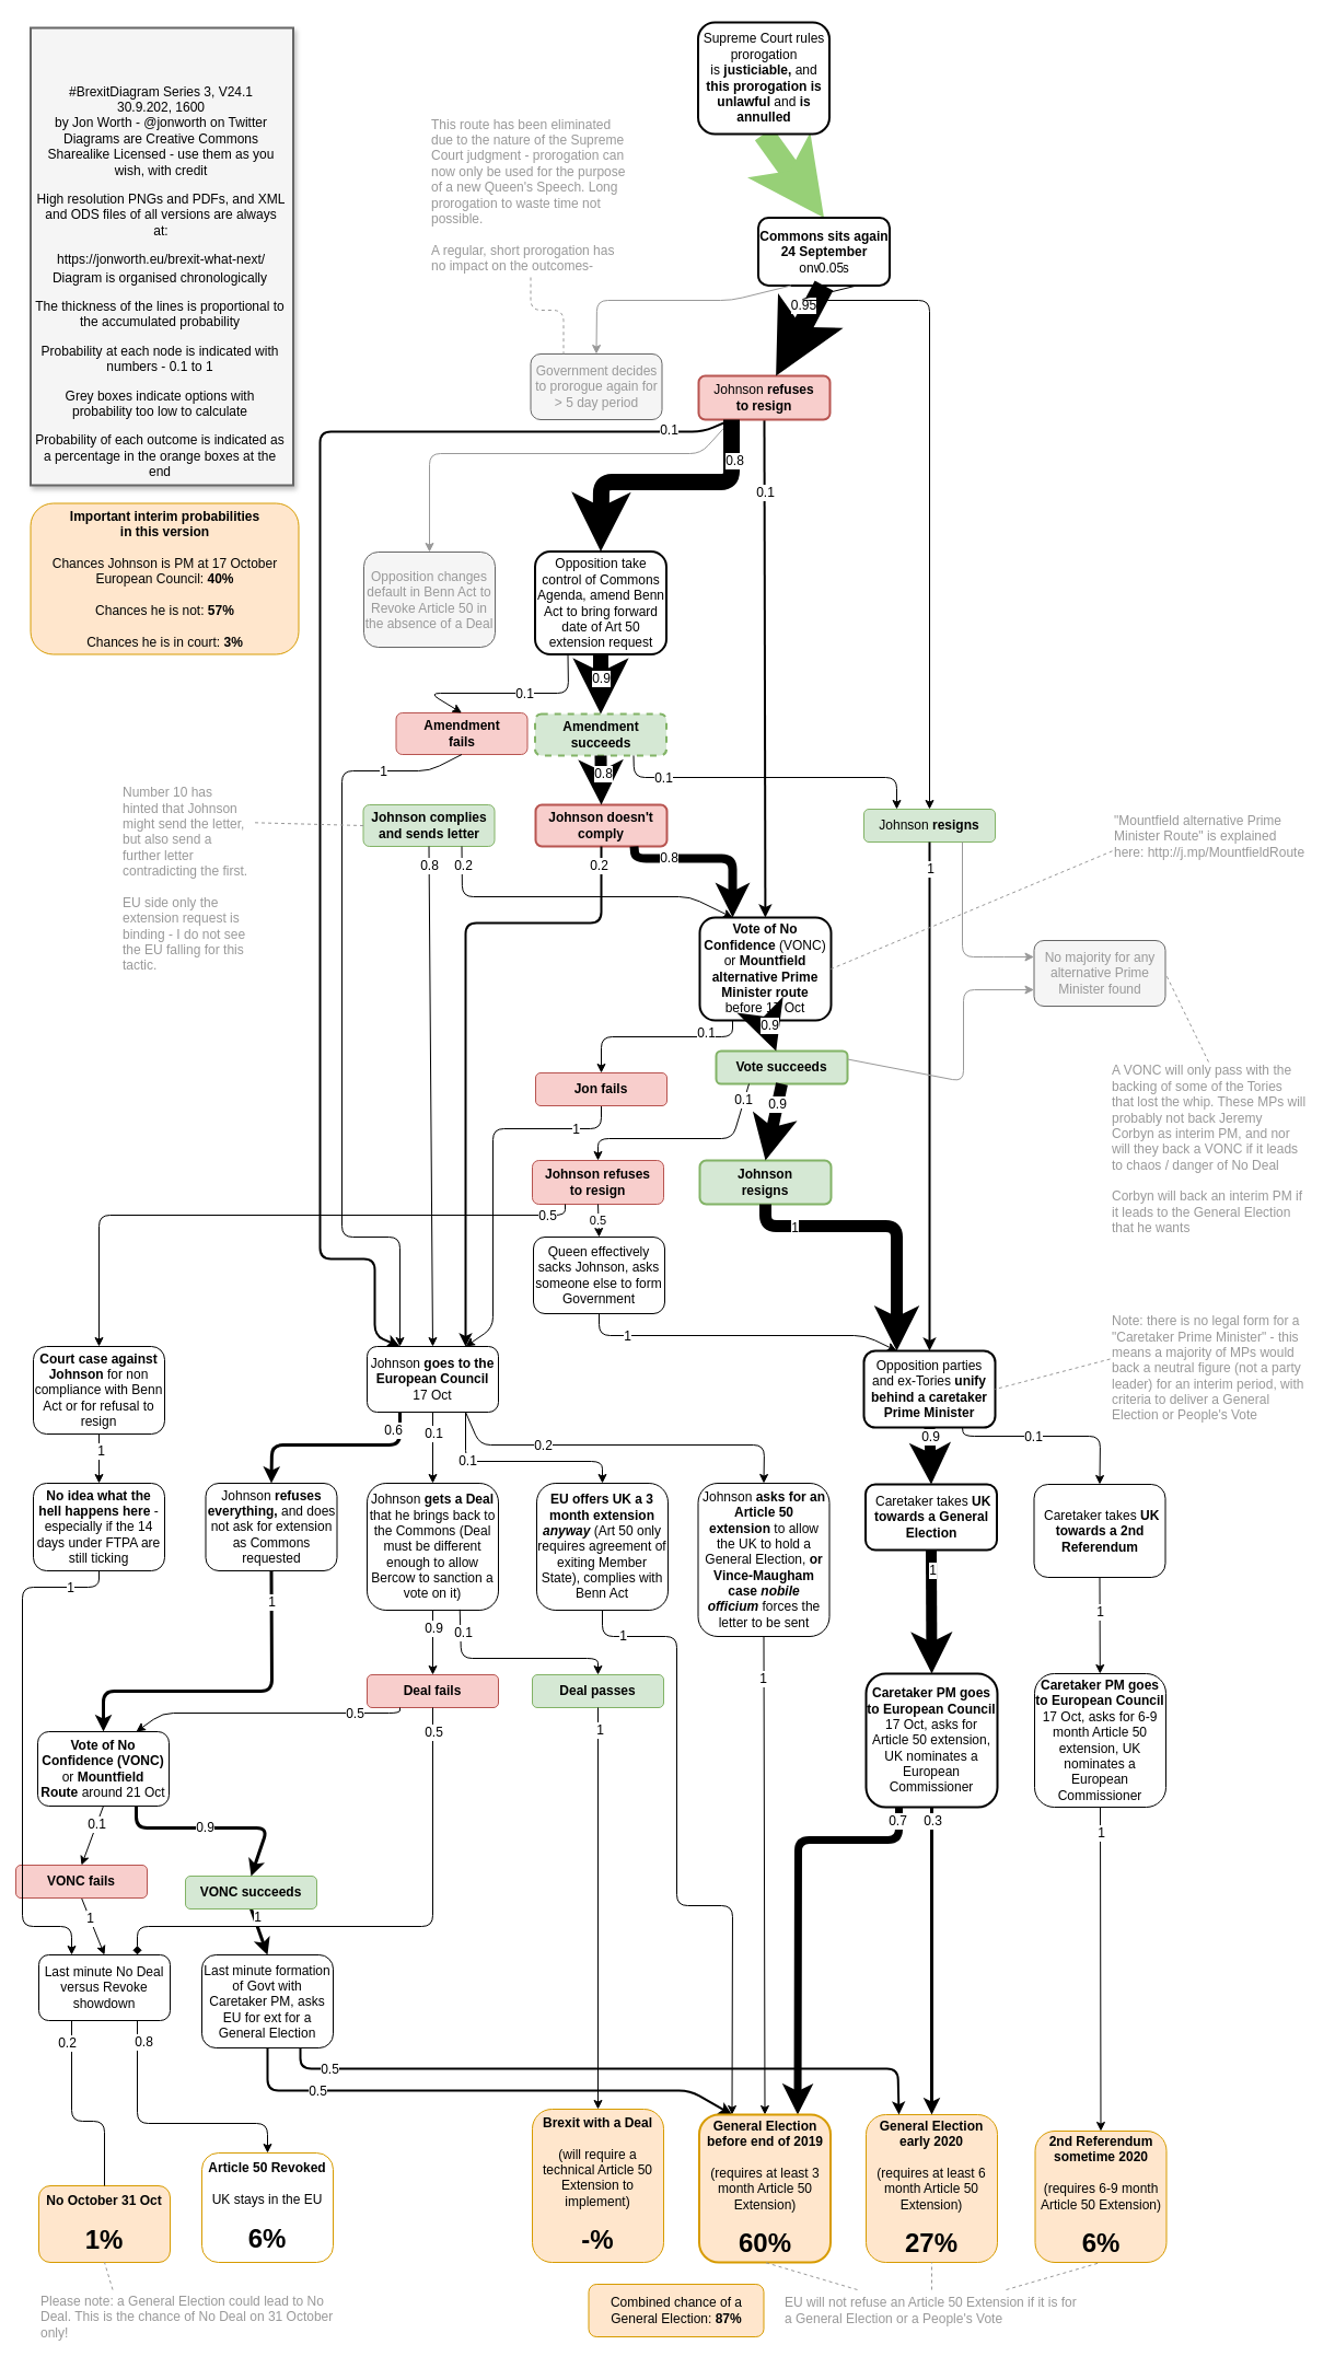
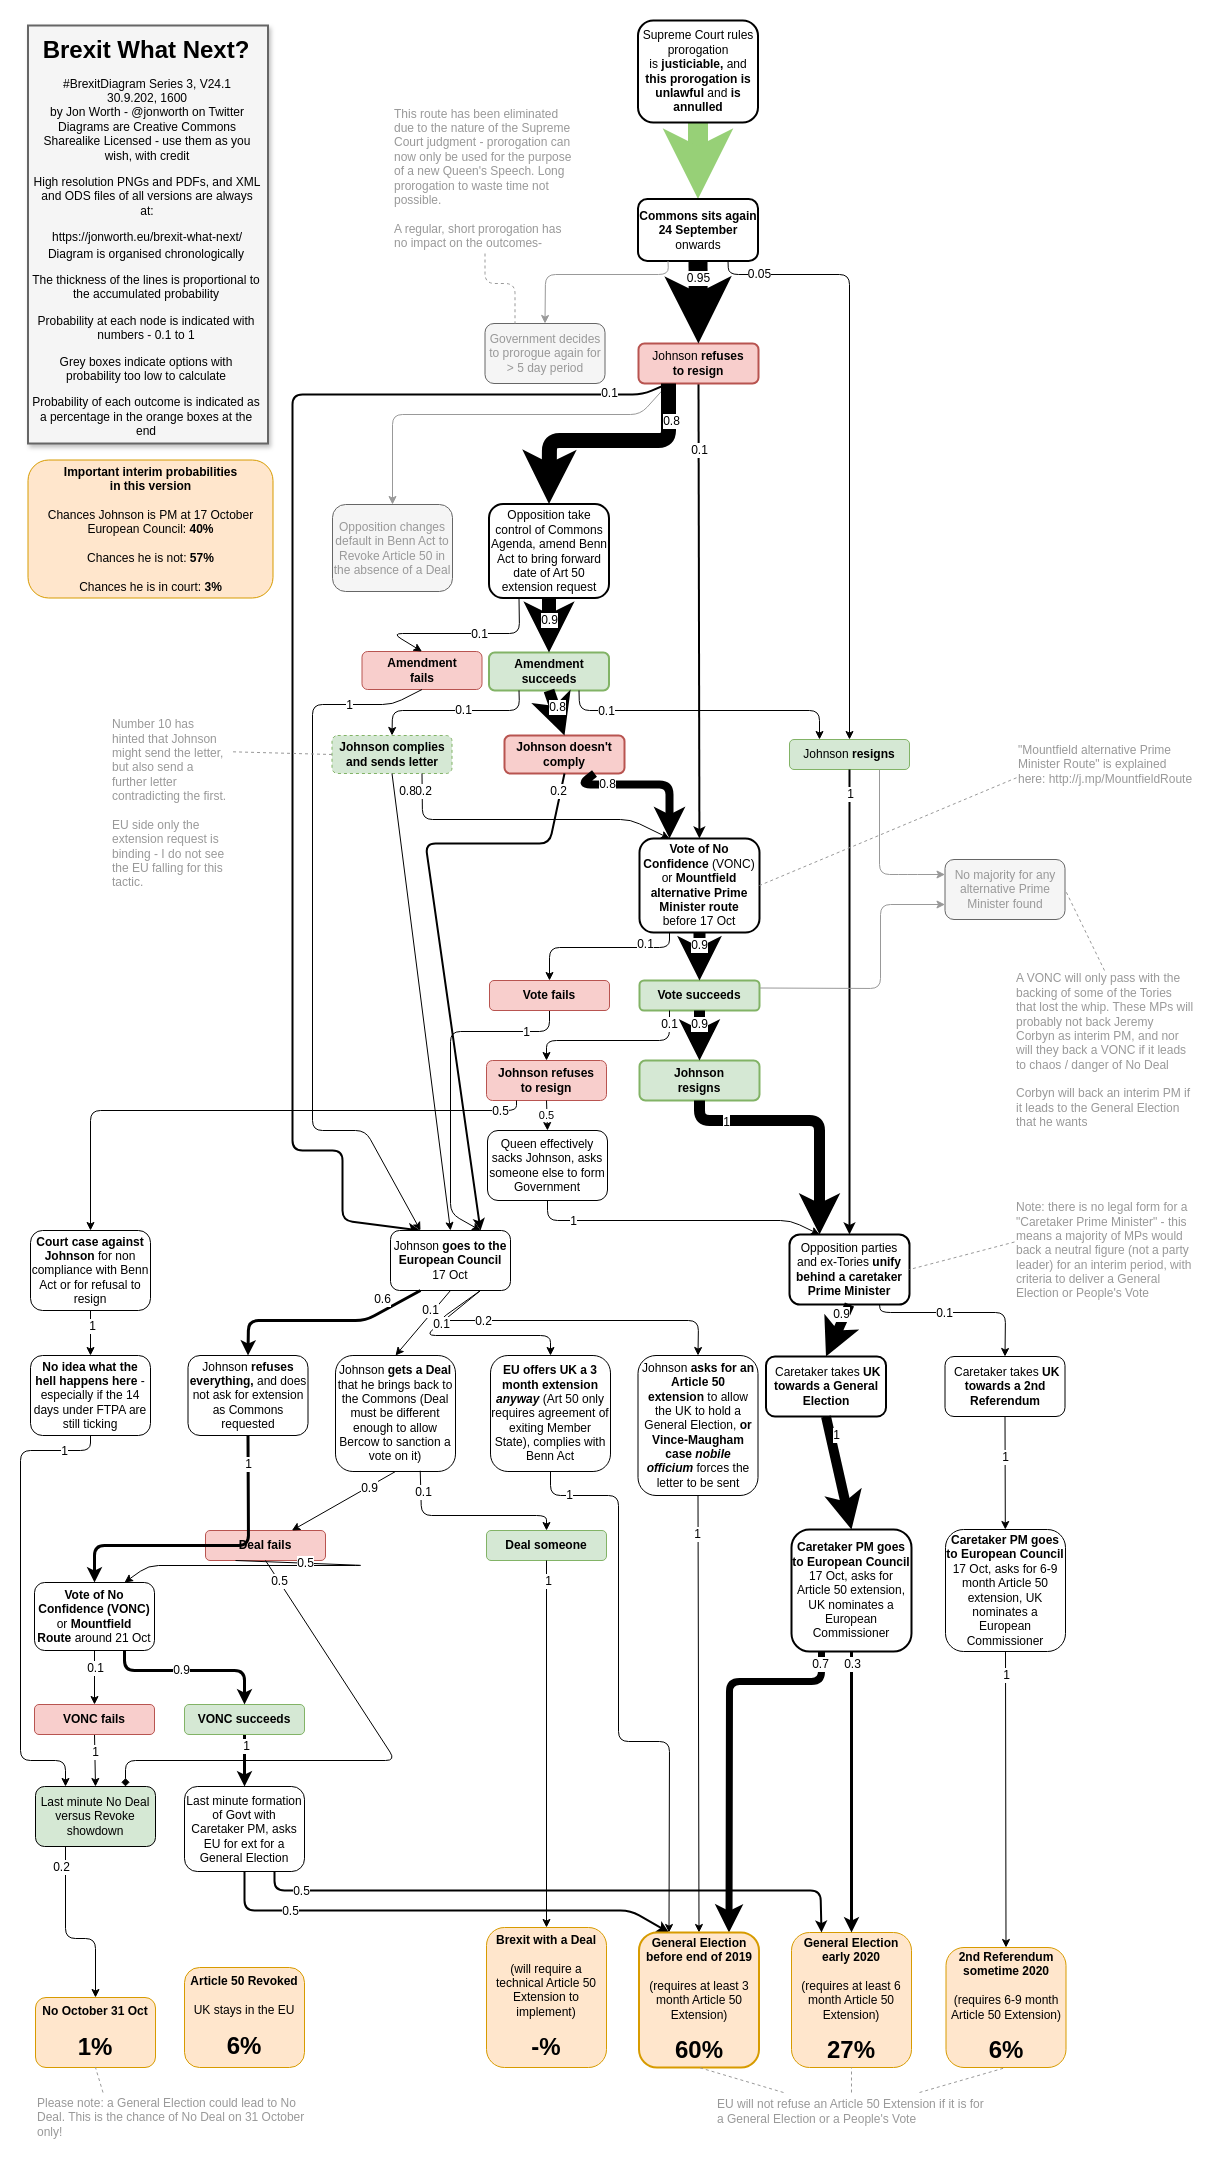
+ <mxCell id="74" value="Brexit What Next?" style="text;html=1;strokeColor=none;fillColor=none;align=center;verticalAlign=middle;whiteSpace=wrap;rounded=0;shadow=1;labelBackgroundColor=none;fontSize=24;fontColor=#000000;fontStyle=1" parent="1" vertex="1"><mxGeometry x="30.5" y="39.5" width="230" height="20" as="geometry" /></mxCell>
- <mxCell id="11" value="&lt;b style=&quot;font-size: 12px&quot;&gt;Commons sits again 24 September&lt;/b&gt; onwards" style="rounded=1;whiteSpace=wrap;html=1;fontSize=12;strokeWidth=2;" parent="1" vertex="1"><mxGeometry x="692.5" y="198.5" width="120" height="62" as="geometry" /></mxCell>
+ <mxCell id="11" value="&lt;b style=&quot;font-size: 12px&quot;&gt;Commons sits again 24 September&lt;/b&gt; onwards" style="rounded=1;whiteSpace=wrap;html=1;fontSize=12;strokeWidth=2;" parent="1" vertex="1"><mxGeometry x="637.5" y="198.5" width="120" height="62" as="geometry" /></mxCell>
- <mxCell id="124" value="&lt;b style=&quot;font-size: 12px&quot;&gt;Amendment succeeds&lt;/b&gt;" style="rounded=1;whiteSpace=wrap;html=1;fillColor=#d5e8d4;strokeColor=#82b366;fontSize=12;strokeWidth=2;dashed=1;" parent="1" vertex="1"><mxGeometry x="488.5" y="652" width="120" height="38" as="geometry" /></mxCell>
+ <mxCell id="124" value="&lt;b style=&quot;font-size: 12px&quot;&gt;Amendment succeeds&lt;/b&gt;" style="rounded=1;whiteSpace=wrap;html=1;fillColor=#d5e8d4;strokeColor=#82b366;fontSize=12;strokeWidth=2;" parent="1" vertex="1"><mxGeometry x="488.5" y="652" width="120" height="38" as="geometry" /></mxCell>
+ <mxCell id="135" value="" style="endArrow=classic;html=1;exitX=0.25;exitY=1;exitDx=0;exitDy=0;entryX=0.5;entryY=0;entryDx=0;entryDy=0;strokeWidth=1;" parent="1" source="124" target="131" edge="1"><mxGeometry width="50" height="50" relative="1" as="geometry"><mxPoint x="452" y="889" as="sourcePoint" /><mxPoint x="502" y="839" as="targetPoint" /><Array as="points"><mxPoint x="519" y="710" /><mxPoint x="392" y="710" /></Array></mxGeometry></mxCell>
+ <mxCell id="136" value="0.1" style="text;html=1;resizable=0;points=[];align=center;verticalAlign=middle;labelBackgroundColor=#ffffff;" parent="135" vertex="1" connectable="0"><mxGeometry x="-0.108" y="-1" relative="1" as="geometry"><mxPoint as="offset" /></mxGeometry></mxCell>
- <mxCell id="131" value="&lt;b style=&quot;font-size: 12px&quot;&gt;Johnson complies and sends letter&lt;/b&gt;" style="rounded=1;whiteSpace=wrap;html=1;fillColor=#d5e8d4;strokeColor=#82b366;fontSize=12;strokeWidth=1;" parent="1" vertex="1"><mxGeometry x="331.5" y="735" width="120" height="38" as="geometry" /></mxCell>
+ <mxCell id="131" value="&lt;b style=&quot;font-size: 12px&quot;&gt;Johnson complies and sends letter&lt;/b&gt;" style="rounded=1;whiteSpace=wrap;html=1;fillColor=#d5e8d4;strokeColor=#82b366;fontSize=12;strokeWidth=1;dashed=1;" parent="1" vertex="1"><mxGeometry x="331.5" y="735" width="120" height="38" as="geometry" /></mxCell>
- <mxCell id="132" value="&lt;b&gt;Johnson doesn't comply&lt;/b&gt;" style="rounded=1;whiteSpace=wrap;html=1;fillColor=#f8cecc;strokeColor=#b85450;fontSize=12;strokeWidth=2;" parent="1" vertex="1"><mxGeometry x="489" y="735" width="120" height="38" as="geometry" /></mxCell>
+ <mxCell id="132" value="&lt;b&gt;Johnson doesn't comply&lt;/b&gt;" style="rounded=1;whiteSpace=wrap;html=1;fillColor=#f8cecc;strokeColor=#b85450;fontSize=12;strokeWidth=2;" parent="1" vertex="1"><mxGeometry x="504" y="735" width="120" height="38" as="geometry" /></mxCell>
- <mxCell id="20" value="&lt;b style=&quot;font-size: 12px&quot;&gt;Vote succeeds&lt;/b&gt;" style="rounded=1;whiteSpace=wrap;html=1;fillColor=#d5e8d4;strokeColor=#82b366;fontSize=12;strokeWidth=2;" parent="1" vertex="1"><mxGeometry x="654" y="960" width="120" height="30" as="geometry" /></mxCell>
+ <mxCell id="20" value="&lt;b style=&quot;font-size: 12px&quot;&gt;Vote succeeds&lt;/b&gt;" style="rounded=1;whiteSpace=wrap;html=1;fillColor=#d5e8d4;strokeColor=#82b366;fontSize=12;strokeWidth=2;" parent="1" vertex="1"><mxGeometry x="639" y="980" width="120" height="30" as="geometry" /></mxCell>
- <mxCell id="26" value="&lt;b style=&quot;font-size: 12px&quot;&gt;Jon fails&lt;/b&gt;" style="rounded=1;whiteSpace=wrap;html=1;fillColor=#f8cecc;strokeColor=#b85450;fontSize=12;" parent="1" vertex="1"><mxGeometry x="489" y="980" width="120" height="30" as="geometry" /></mxCell>
+ <mxCell id="26" value="&lt;b style=&quot;font-size: 12px&quot;&gt;Vote fails&lt;/b&gt;" style="rounded=1;whiteSpace=wrap;html=1;fillColor=#f8cecc;strokeColor=#b85450;fontSize=12;" parent="1" vertex="1"><mxGeometry x="489" y="980" width="120" height="30" as="geometry" /></mxCell>
- <mxCell id="23" value="Johnson &lt;b style=&quot;font-size: 12px&quot;&gt;goes to the European Council&lt;/b&gt; 17 Oct" style="rounded=1;whiteSpace=wrap;html=1;fontSize=12;" parent="1" vertex="1"><mxGeometry x="335" y="1230" width="120" height="60" as="geometry" /></mxCell>
+ <mxCell id="23" value="Johnson &lt;b style=&quot;font-size: 12px&quot;&gt;goes to the European Council&lt;/b&gt; 17 Oct" style="rounded=1;whiteSpace=wrap;html=1;fontSize=12;" parent="1" vertex="1"><mxGeometry x="390" y="1230" width="120" height="60" as="geometry" /></mxCell>
- <mxCell id="40" value="&amp;nbsp;Caretaker takes&lt;b style=&quot;font-size: 12px;&quot;&gt;&amp;nbsp;UK towards a General Election&lt;/b&gt;" style="rounded=1;whiteSpace=wrap;html=1;fontSize=12;strokeWidth=2;" parent="1" vertex="1"><mxGeometry x="790.5" y="1356" width="120" height="60" as="geometry" /></mxCell>
+ <mxCell id="40" value="&amp;nbsp;Caretaker takes&lt;b style=&quot;font-size: 12px;&quot;&gt;&amp;nbsp;UK towards a General Election&lt;/b&gt;" style="rounded=1;whiteSpace=wrap;html=1;fontSize=12;strokeWidth=2;" parent="1" vertex="1"><mxGeometry x="765.5" y="1356" width="120" height="60" as="geometry" /></mxCell>
- <mxCell id="41" value="&amp;nbsp;Caretaker takes&lt;b style=&quot;font-size: 12px;&quot;&gt;&amp;nbsp;UK towards a 2nd Referendum&lt;/b&gt;" style="rounded=1;whiteSpace=wrap;html=1;fontSize=12;" parent="1" vertex="1"><mxGeometry x="944.5" y="1356" width="120" height="85" as="geometry" /></mxCell>
+ <mxCell id="41" value="&amp;nbsp;Caretaker takes&lt;b style=&quot;font-size: 12px;&quot;&gt;&amp;nbsp;UK towards a 2nd Referendum&lt;/b&gt;" style="rounded=1;whiteSpace=wrap;html=1;fontSize=12;" parent="1" vertex="1"><mxGeometry x="944.5" y="1356" width="120" height="60" as="geometry" /></mxCell>
- <mxCell id="79" value="&lt;b style=&quot;font-size: 12px;&quot;&gt;Deal fails&lt;/b&gt;" style="rounded=1;whiteSpace=wrap;html=1;fillColor=#f8cecc;strokeColor=#b85450;fontSize=12;" parent="1" vertex="1"><mxGeometry x="335" y="1530" width="120" height="30" as="geometry" /></mxCell>
+ <mxCell id="79" value="&lt;b style=&quot;font-size: 12px;&quot;&gt;Deal fails&lt;/b&gt;" style="rounded=1;whiteSpace=wrap;html=1;fillColor=#f8cecc;strokeColor=#b85450;fontSize=12;" parent="1" vertex="1"><mxGeometry x="205" y="1530" width="120" height="30" as="geometry" /></mxCell>
- <mxCell id="36" value="&lt;b style=&quot;font-size: 12px;&quot;&gt;Deal passes&lt;/b&gt;" style="rounded=1;whiteSpace=wrap;html=1;fillColor=#d5e8d4;strokeColor=#82b366;fontSize=12;" parent="1" vertex="1"><mxGeometry x="486" y="1530" width="120" height="30" as="geometry" /></mxCell>
+ <mxCell id="36" value="&lt;b style=&quot;font-size: 12px;&quot;&gt;Deal someone&lt;/b&gt;" style="rounded=1;whiteSpace=wrap;html=1;fillColor=#d5e8d4;strokeColor=#82b366;fontSize=12;" parent="1" vertex="1"><mxGeometry x="486" y="1530" width="120" height="30" as="geometry" /></mxCell>
- <mxCell id="84" value="&lt;b style=&quot;font-size: 12px;&quot;&gt;VONC fails&lt;/b&gt;" style="rounded=1;whiteSpace=wrap;html=1;fillColor=#f8cecc;strokeColor=#b85450;fontSize=12;" parent="1" vertex="1"><mxGeometry x="14" y="1704" width="120" height="30" as="geometry" /></mxCell>
+ <mxCell id="84" value="&lt;b style=&quot;font-size: 12px;&quot;&gt;VONC fails&lt;/b&gt;" style="rounded=1;whiteSpace=wrap;html=1;fillColor=#f8cecc;strokeColor=#b85450;fontSize=12;" parent="1" vertex="1"><mxGeometry x="34" y="1704" width="120" height="30" as="geometry" /></mxCell>
- <mxCell id="85" value="&lt;b style=&quot;font-size: 12px;&quot;&gt;VONC succeeds&lt;/b&gt;" style="rounded=1;whiteSpace=wrap;html=1;fillColor=#d5e8d4;strokeColor=#82b366;fontSize=12;" parent="1" vertex="1"><mxGeometry x="169" y="1714" width="120" height="30" as="geometry" /></mxCell>
+ <mxCell id="85" value="&lt;b style=&quot;font-size: 12px;&quot;&gt;VONC succeeds&lt;/b&gt;" style="rounded=1;whiteSpace=wrap;html=1;fillColor=#d5e8d4;strokeColor=#82b366;fontSize=12;" parent="1" vertex="1"><mxGeometry x="184" y="1704" width="120" height="30" as="geometry" /></mxCell>
- <mxCell id="58" value="Last minute No Deal versus Revoke showdown" style="rounded=1;whiteSpace=wrap;html=1;fontSize=12;" parent="1" vertex="1"><mxGeometry x="35" y="1786" width="120" height="60" as="geometry" /></mxCell>
+ <mxCell id="58" value="Last minute No Deal versus Revoke showdown" style="rounded=1;whiteSpace=wrap;html=1;fontSize=12;fillColor=#d5e8d4;" parent="1" vertex="1"><mxGeometry x="35" y="1786" width="120" height="60" as="geometry" /></mxCell>
- <mxCell id="60" value="" style="endArrow=classic;html=1;fontColor=#FF0000;entryX=0.5;entryY=0;entryDx=0;entryDy=0;exitX=0.75;exitY=1;exitDx=0;exitDy=0;fontSize=12;" parent="1" source="58" target="59" edge="1"><mxGeometry width="50" height="50" relative="1" as="geometry"><mxPoint x="185" y="1757" as="sourcePoint" /><mxPoint x="105" y="1787" as="targetPoint" /><Array as="points"><mxPoint x="125" y="1940" /><mxPoint x="244" y="1940" /></Array></mxGeometry></mxCell>
- <mxCell id="61" value="0.8" style="text;html=1;resizable=0;points=[];align=center;verticalAlign=middle;labelBackgroundColor=#ffffff;fontColor=#000000;fontSize=12;" parent="60" vertex="1" connectable="0"><mxGeometry x="-0.474" y="1" relative="1" as="geometry"><mxPoint x="4" y="-44" as="offset" /></mxGeometry></mxCell>
- <mxCell id="62" value="" style="endArrow=none;html=1;fontColor=#FF0000;exitX=0.25;exitY=1;exitDx=0;exitDy=0;entryX=0.5;entryY=0;entryDx=0;entryDy=0;fontSize=12;" parent="1" source="58" target="57" edge="1"><mxGeometry width="50" height="50" relative="1" as="geometry"><mxPoint x="-15" y="1827" as="sourcePoint" /><mxPoint x="-15" y="1777" as="targetPoint" /><Array as="points"><mxPoint x="65" y="1938" /><mxPoint x="95" y="1938" /></Array></mxGeometry></mxCell>
+ <mxCell id="62" value="" style="endArrow=classic;html=1;fontColor=#FF0000;exitX=0.25;exitY=1;exitDx=0;exitDy=0;entryX=0.5;entryY=0;entryDx=0;entryDy=0;fontSize=12;" parent="1" source="58" target="57" edge="1"><mxGeometry width="50" height="50" relative="1" as="geometry"><mxPoint x="-15" y="1827" as="sourcePoint" /><mxPoint x="-15" y="1777" as="targetPoint" /><Array as="points"><mxPoint x="65" y="1938" /><mxPoint x="95" y="1938" /></Array></mxGeometry></mxCell>
- <mxCell id="59" value="&lt;b style=&quot;font-size: 12px&quot;&gt;Article 50 Revoked&lt;/b&gt;&lt;br style=&quot;font-size: 12px&quot;&gt;&lt;br style=&quot;font-size: 12px&quot;&gt;UK stays in the EU&lt;br&gt;&lt;br&gt;&lt;b&gt;&lt;font style=&quot;font-size: 24px&quot;&gt;6%&lt;/font&gt;&lt;/b&gt;" style="rounded=1;whiteSpace=wrap;html=1;fillColor=#ffffff;strokeColor=#d79b00;fontSize=12;" parent="1" vertex="1"><mxGeometry x="184" y="1967" width="120" height="100" as="geometry" /></mxCell>
+ <mxCell id="59" value="&lt;b style=&quot;font-size: 12px&quot;&gt;Article 50 Revoked&lt;/b&gt;&lt;br style=&quot;font-size: 12px&quot;&gt;&lt;br style=&quot;font-size: 12px&quot;&gt;UK stays in the EU&lt;br&gt;&lt;br&gt;&lt;b&gt;&lt;font style=&quot;font-size: 24px&quot;&gt;6%&lt;/font&gt;&lt;/b&gt;" style="rounded=1;whiteSpace=wrap;html=1;fillColor=#ffe6cc;strokeColor=#d79b00;fontSize=12;" parent="1" vertex="1"><mxGeometry x="184" y="1967" width="120" height="100" as="geometry" /></mxCell>
- <mxCell id="175" value="Combined chance of a General Election:&lt;b&gt; 87%&lt;br&gt;&lt;/b&gt;" style="rounded=1;whiteSpace=wrap;html=1;fillColor=#ffe6cc;strokeColor=#d79b00;fontSize=12;" vertex="1" parent="1"><mxGeometry x="537.5" y="2087" width="160" height="48" as="geometry" /></mxCell>
